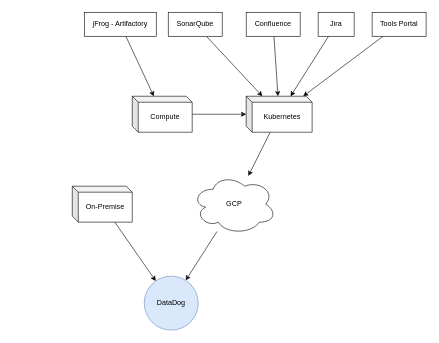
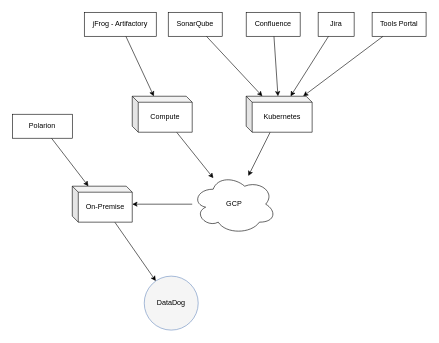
- <mxCell id="19" style="rounded=0;orthogonalLoop=1;jettySize=auto;html=1;" edge="1" parent="1" source="20" target="18"><mxGeometry relative="1" as="geometry" /></mxCell>
+ <mxCell id="19" style="rounded=0;orthogonalLoop=1;jettySize=auto;html=1;" edge="1" parent="1" source="20" target="4"><mxGeometry relative="1" as="geometry" /></mxCell>
+ <mxCell id="14" value="Polarion" style="shape=label;whiteSpace=wrap;html=1;boundedLbl=1;backgroundOutline=1;darkOpacity=0.05;darkOpacity2=0.1;rounded=0;" vertex="1" parent="1"><mxGeometry x="20" y="190" width="100" height="40" as="geometry" /></mxCell>
+ <mxCell id="13" style="rounded=0;orthogonalLoop=1;jettySize=auto;html=1;" edge="1" parent="1" source="14" target="22"><mxGeometry relative="1" as="geometry" /></mxCell>
- <mxCell id="3" style="rounded=0;orthogonalLoop=1;jettySize=auto;html=1;" edge="1" parent="1" source="4" target="2"><mxGeometry relative="1" as="geometry" /></mxCell>
+ <mxCell id="3" style="rounded=0;orthogonalLoop=1;jettySize=auto;html=1;" edge="1" parent="1" source="4" target="22"><mxGeometry relative="1" as="geometry" /></mxCell>
- <mxCell id="2" value="DataDog" style="ellipse;whiteSpace=wrap;html=1;aspect=fixed;fillColor=#dae8fc;strokeColor=#6c8ebf;" vertex="1" parent="1"><mxGeometry x="240" y="460" width="90" height="90" as="geometry" /></mxCell>
+ <mxCell id="2" value="DataDog" style="ellipse;whiteSpace=wrap;html=1;aspect=fixed;fillColor=#f5f5f5;strokeColor=#6c8ebf;" vertex="1" parent="1"><mxGeometry x="240" y="460" width="90" height="90" as="geometry" /></mxCell>
